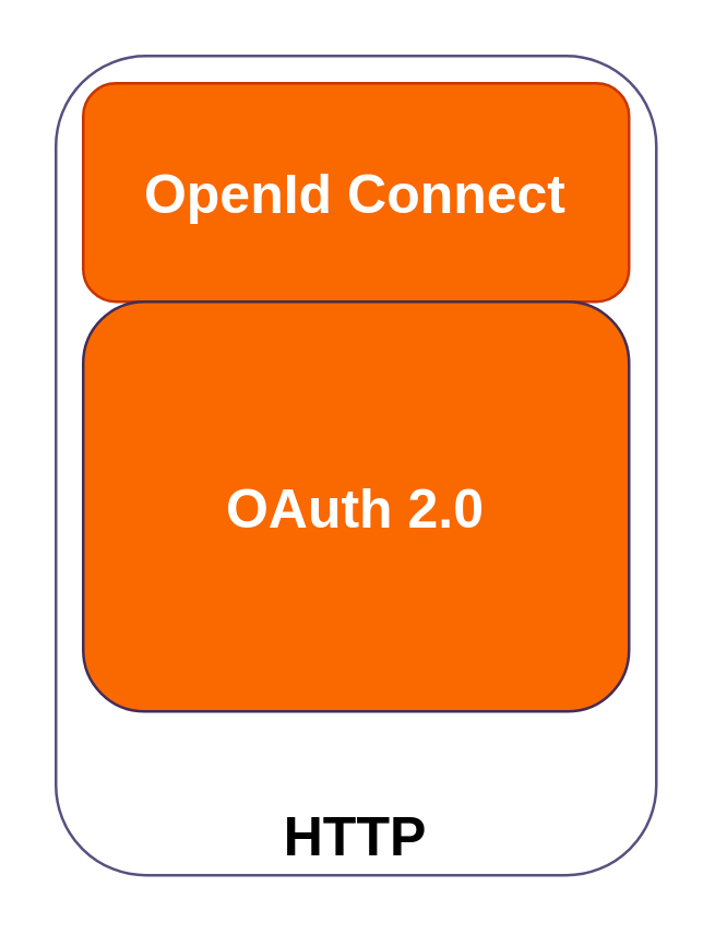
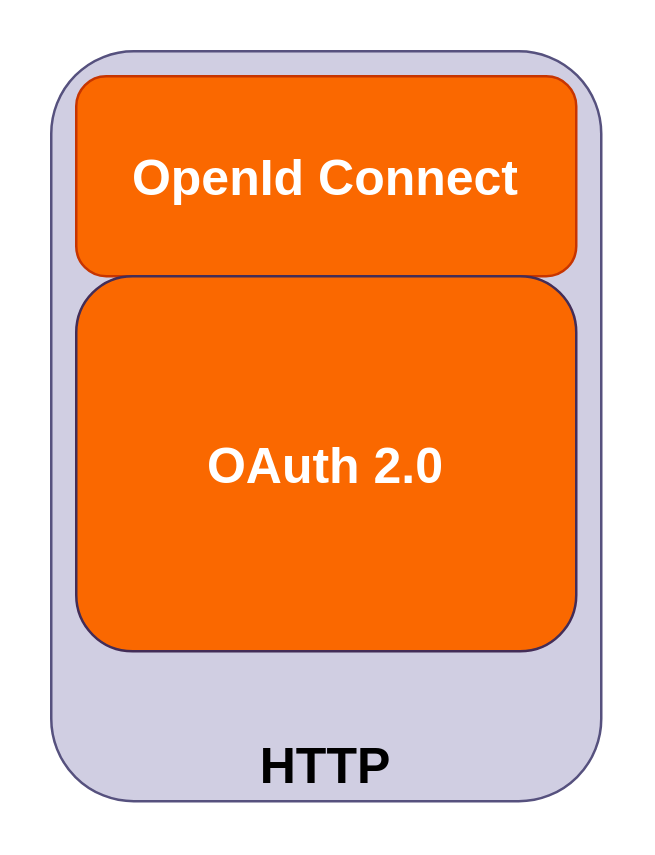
- <mxCell id="2" value="HTTP" style="rounded=1;whiteSpace=wrap;html=1;verticalAlign=bottom;fontSize=20;fontStyle=1;fillColor=#ffffff;strokeColor=#56517e;" vertex="1" parent="1"><mxGeometry x="20" y="20" width="220" height="300" as="geometry" /></mxCell>
+ <mxCell id="2" value="HTTP" style="rounded=1;whiteSpace=wrap;html=1;verticalAlign=bottom;fontSize=20;fontStyle=1;fillColor=#d0cee2;strokeColor=#56517e;" vertex="1" parent="1"><mxGeometry x="20" y="20" width="220" height="300" as="geometry" /></mxCell>
